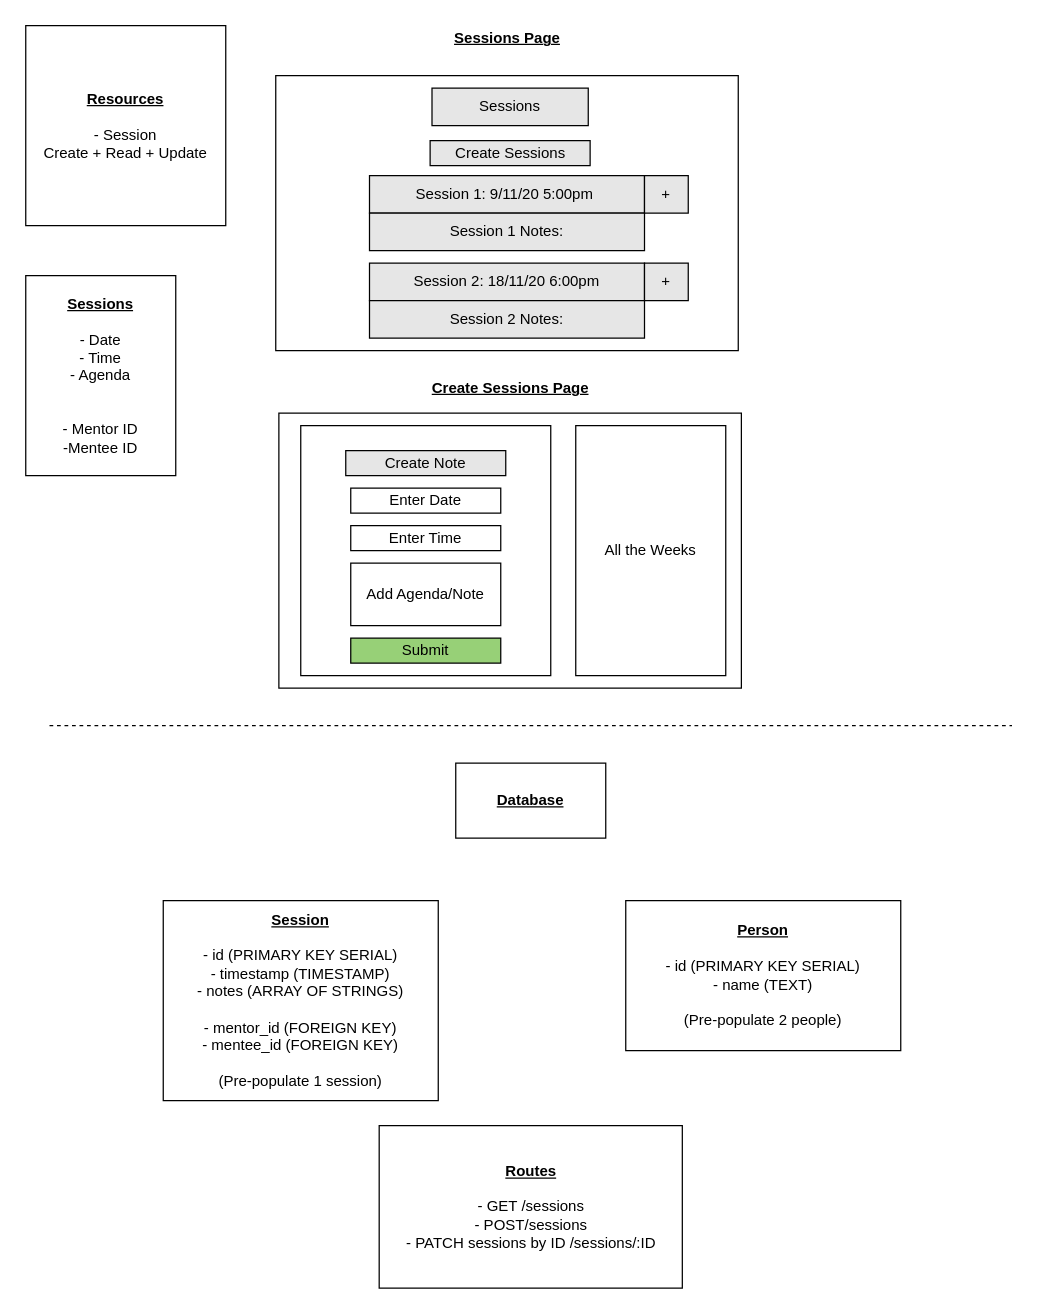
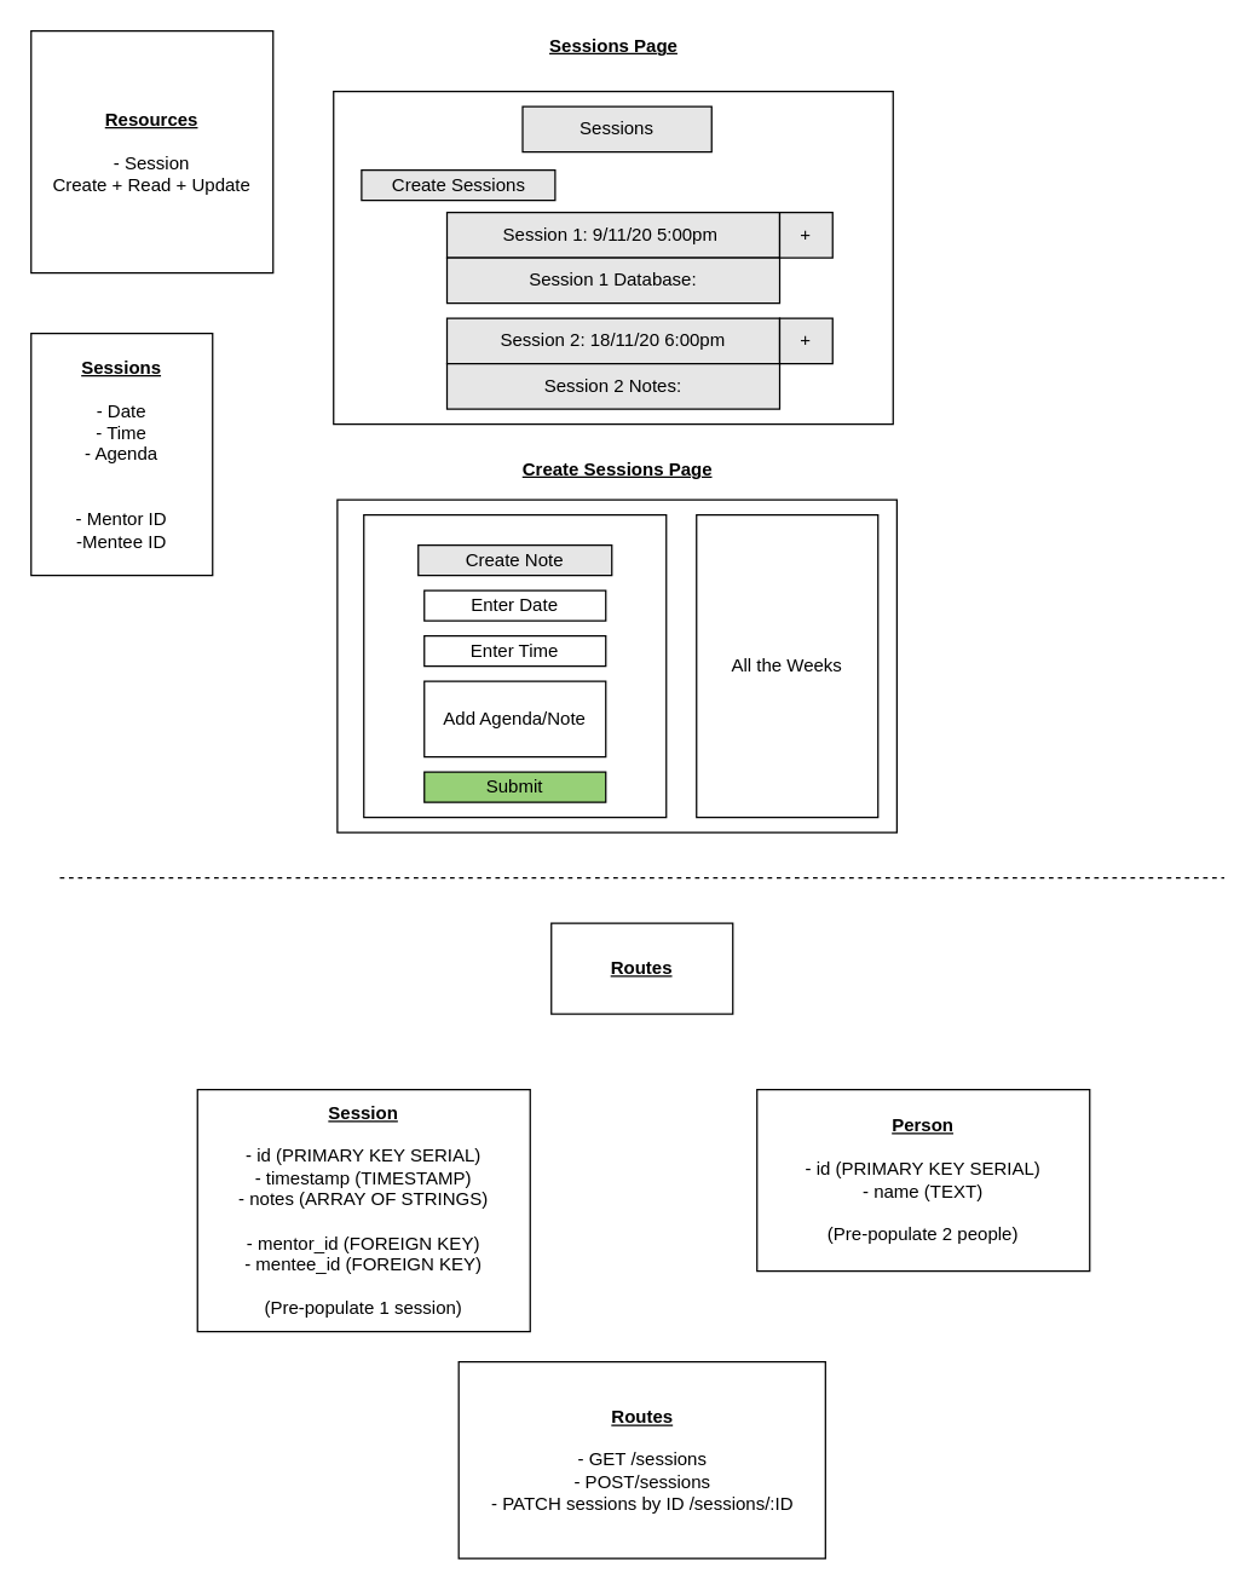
- <mxCell id="9" value="Create Sessions" style="rounded=0;whiteSpace=wrap;html=1;fillColor=#E6E6E6;" vertex="1" parent="1"><mxGeometry x="343.5" y="112" width="128" height="20" as="geometry" /></mxCell>
+ <mxCell id="9" value="Create Sessions" style="rounded=0;whiteSpace=wrap;html=1;fillColor=#E6E6E6;" vertex="1" parent="1"><mxGeometry x="238.5" y="112" width="128" height="20" as="geometry" /></mxCell>
- <mxCell id="20" value="Session 1 Notes:" style="rounded=0;whiteSpace=wrap;html=1;fillColor=#E6E6E6;" vertex="1" parent="1"><mxGeometry x="295" y="170" width="220" height="30" as="geometry" /></mxCell>
+ <mxCell id="20" value="Session 1 Database:" style="rounded=0;whiteSpace=wrap;html=1;fillColor=#E6E6E6;" vertex="1" parent="1"><mxGeometry x="295" y="170" width="220" height="30" as="geometry" /></mxCell>
- <mxCell id="24" value="&lt;b&gt;&lt;u&gt;Database&lt;/u&gt;&lt;/b&gt;" style="rounded=0;whiteSpace=wrap;html=1;fillColor=#FFFFFF;" vertex="1" parent="1"><mxGeometry x="364" y="610" width="120" height="60" as="geometry" /></mxCell>
+ <mxCell id="24" value="&lt;b&gt;&lt;u&gt;Routes&lt;/u&gt;&lt;/b&gt;" style="rounded=0;whiteSpace=wrap;html=1;fillColor=#FFFFFF;" vertex="1" parent="1"><mxGeometry x="364" y="610" width="120" height="60" as="geometry" /></mxCell>
